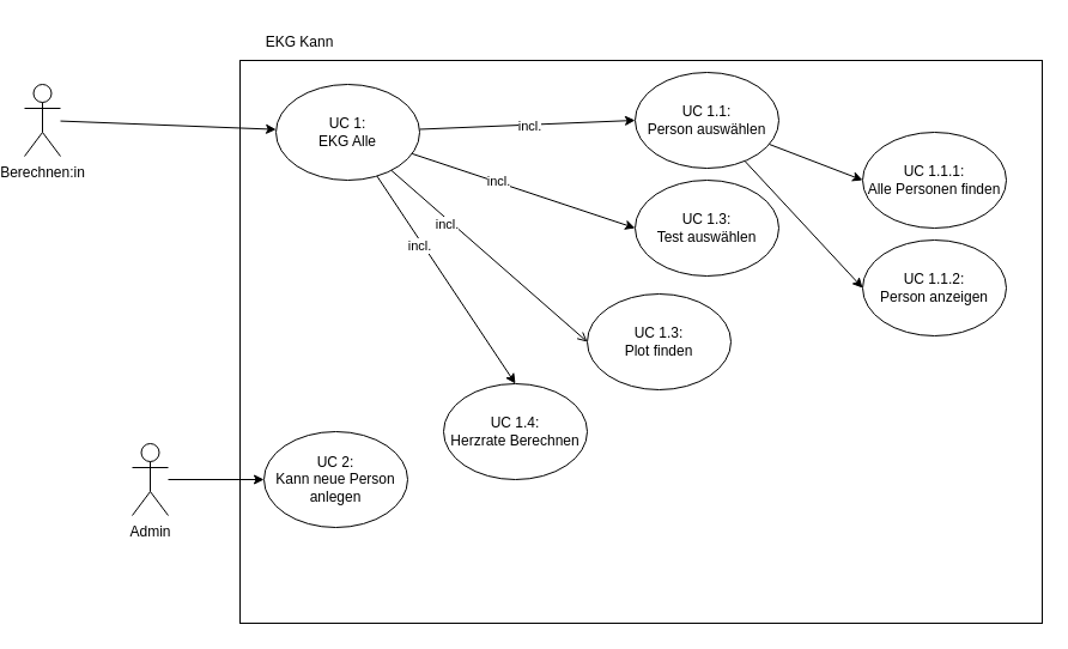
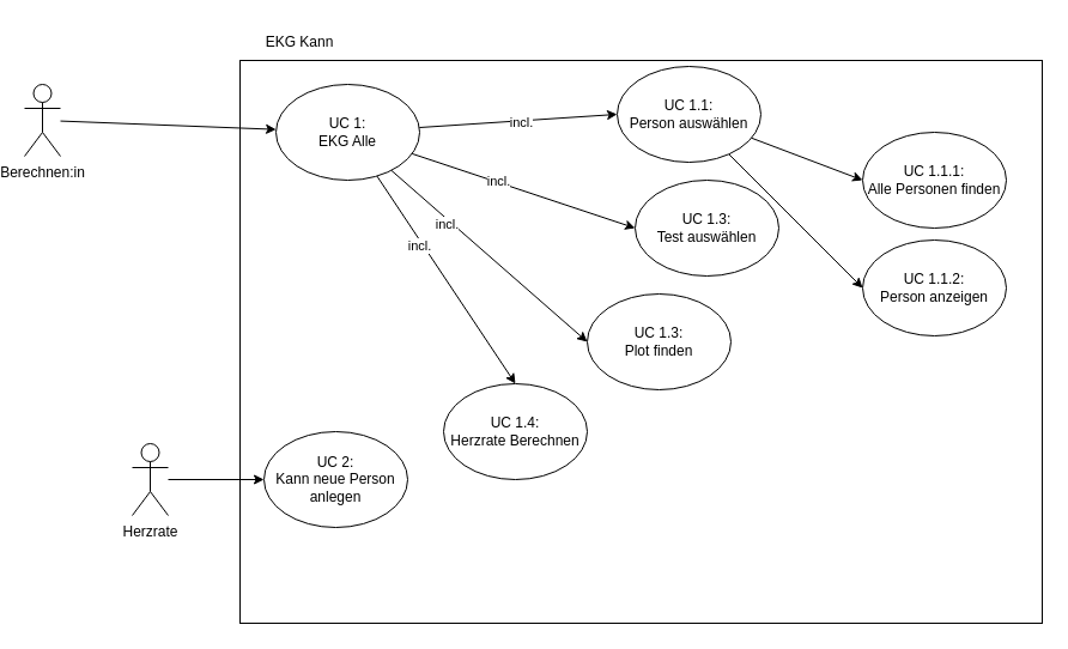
- <mxCell id="17" value="UC&lt;span style=&quot;background-color: transparent;&quot;&gt;&amp;nbsp;1.1:&lt;/span&gt;&lt;div&gt;&lt;div&gt;Person auswählen&lt;/div&gt;&lt;/div&gt;" style="ellipse;whiteSpace=wrap;html=1;" vertex="1" parent="1"><mxGeometry x="530" y="60" width="120" height="80" as="geometry" /></mxCell>
+ <mxCell id="17" value="UC&lt;span style=&quot;background-color: transparent;&quot;&gt;&amp;nbsp;1.1:&lt;/span&gt;&lt;div&gt;&lt;div&gt;Person auswählen&lt;/div&gt;&lt;/div&gt;" style="ellipse;whiteSpace=wrap;html=1;" vertex="1" parent="1"><mxGeometry x="515" y="55" width="120" height="80" as="geometry" /></mxCell>
- <mxCell id="12" style="edgeStyle=none;html=1;entryX=0;entryY=0.5;entryDx=0;entryDy=0;endArrow=open;" edge="1" parent="1" source="14" target="19"><mxGeometry relative="1" as="geometry" /></mxCell>
+ <mxCell id="12" style="edgeStyle=none;html=1;entryX=0;entryY=0.5;entryDx=0;entryDy=0;" edge="1" parent="1" source="14" target="19"><mxGeometry relative="1" as="geometry" /></mxCell>
- <mxCell id="24" value="Admin" style="shape=umlActor;verticalLabelPosition=bottom;verticalAlign=top;html=1;outlineConnect=0;" vertex="1" parent="1"><mxGeometry x="110" y="370" width="30" height="60" as="geometry" /></mxCell>
+ <mxCell id="24" value="Herzrate" style="shape=umlActor;verticalLabelPosition=bottom;verticalAlign=top;html=1;outlineConnect=0;" vertex="1" parent="1"><mxGeometry x="110" y="370" width="30" height="60" as="geometry" /></mxCell>
